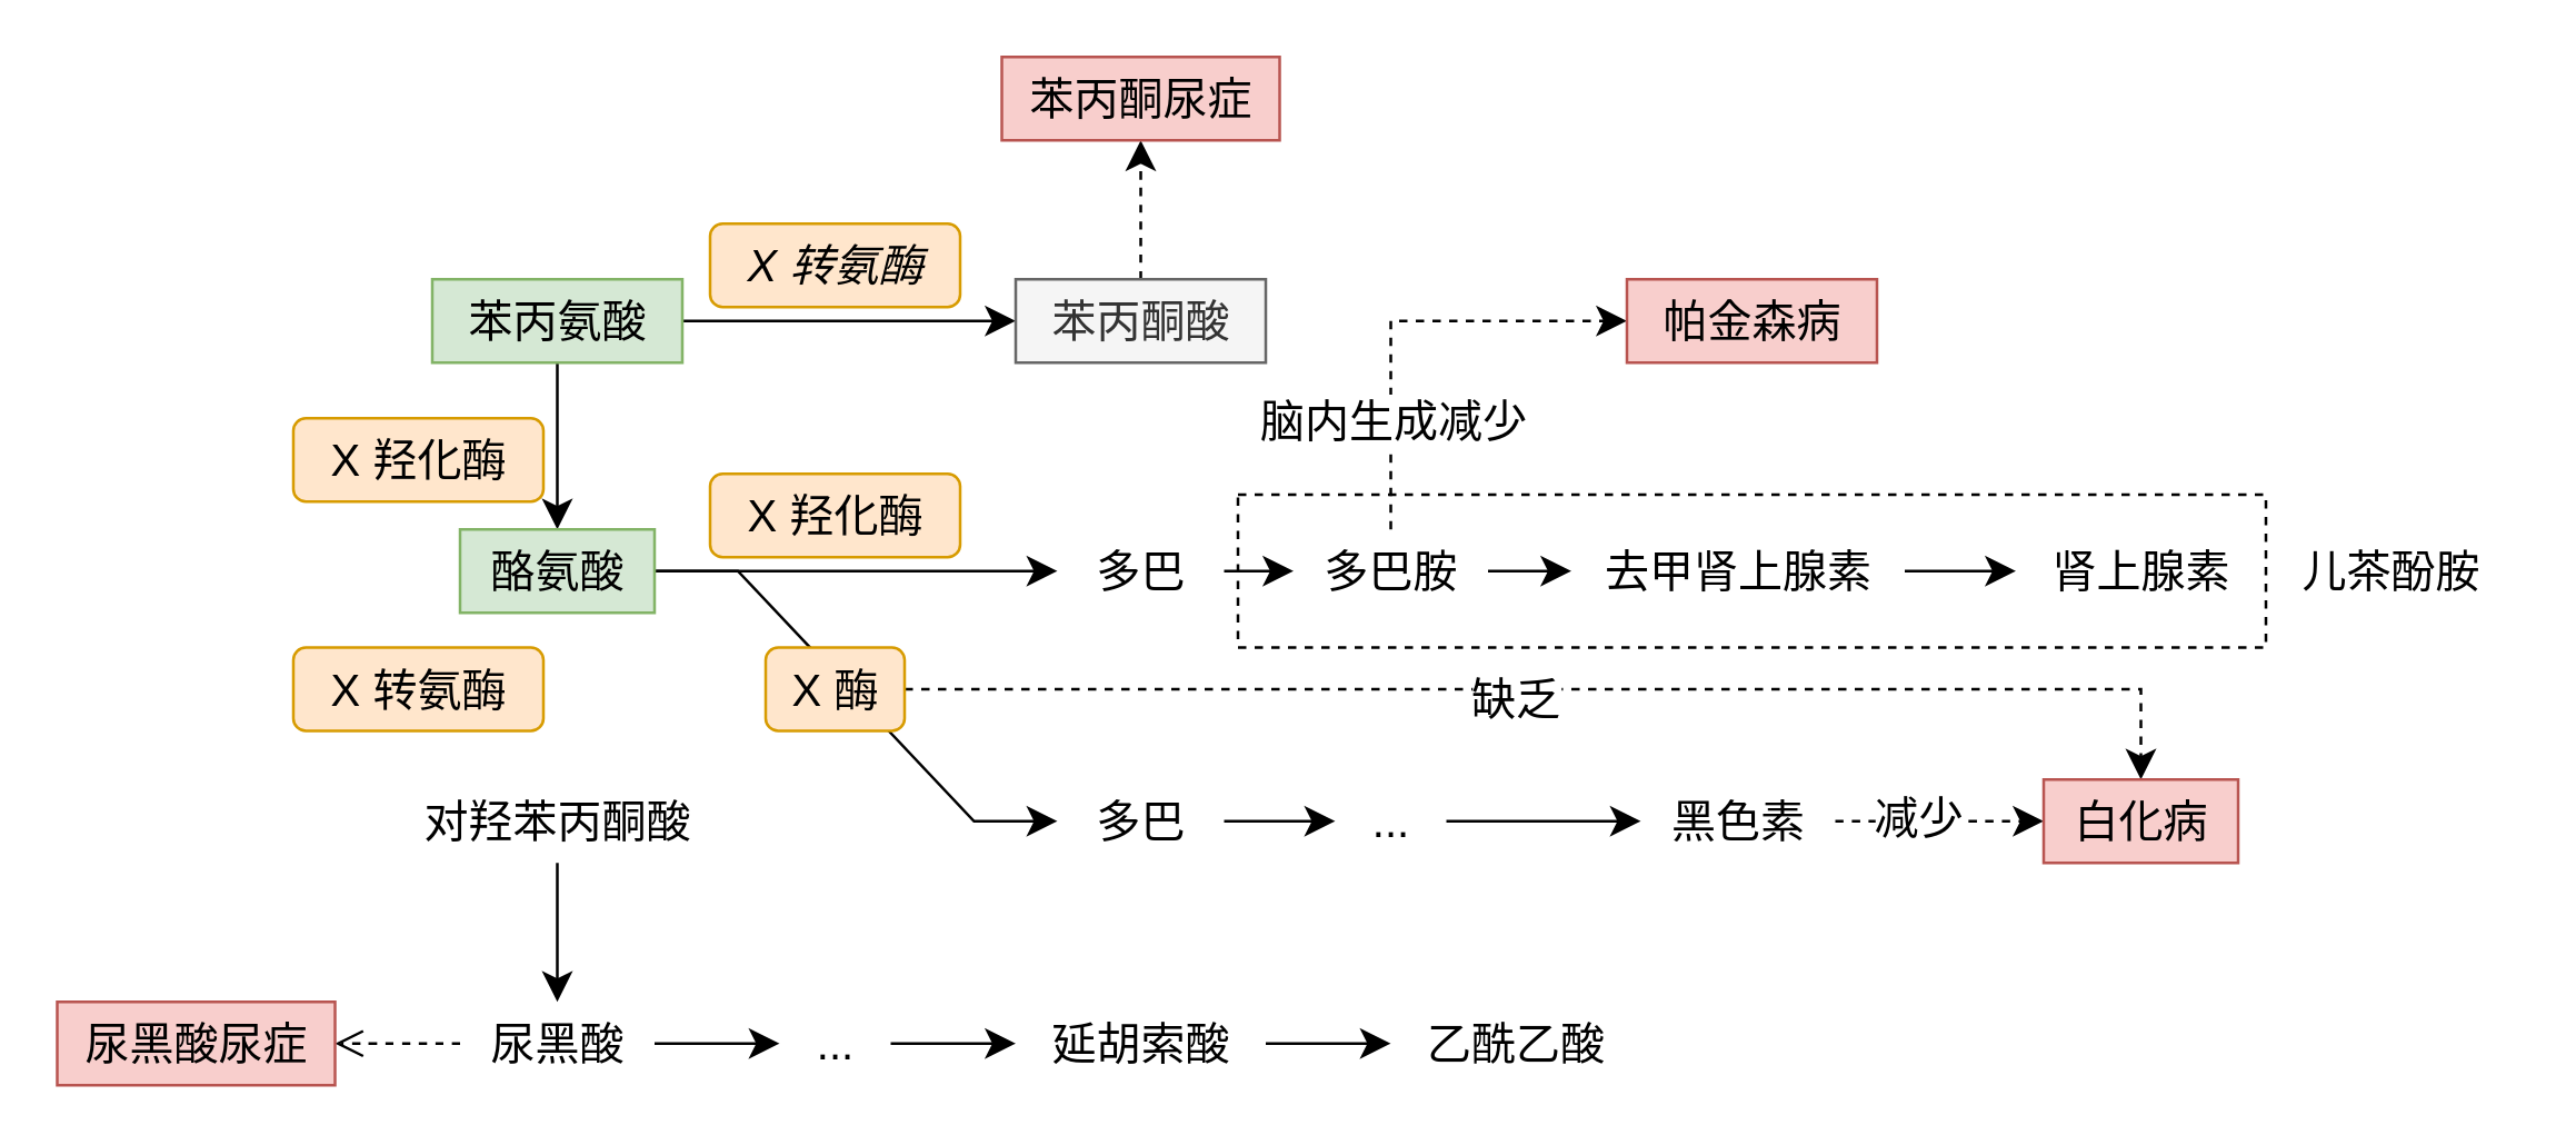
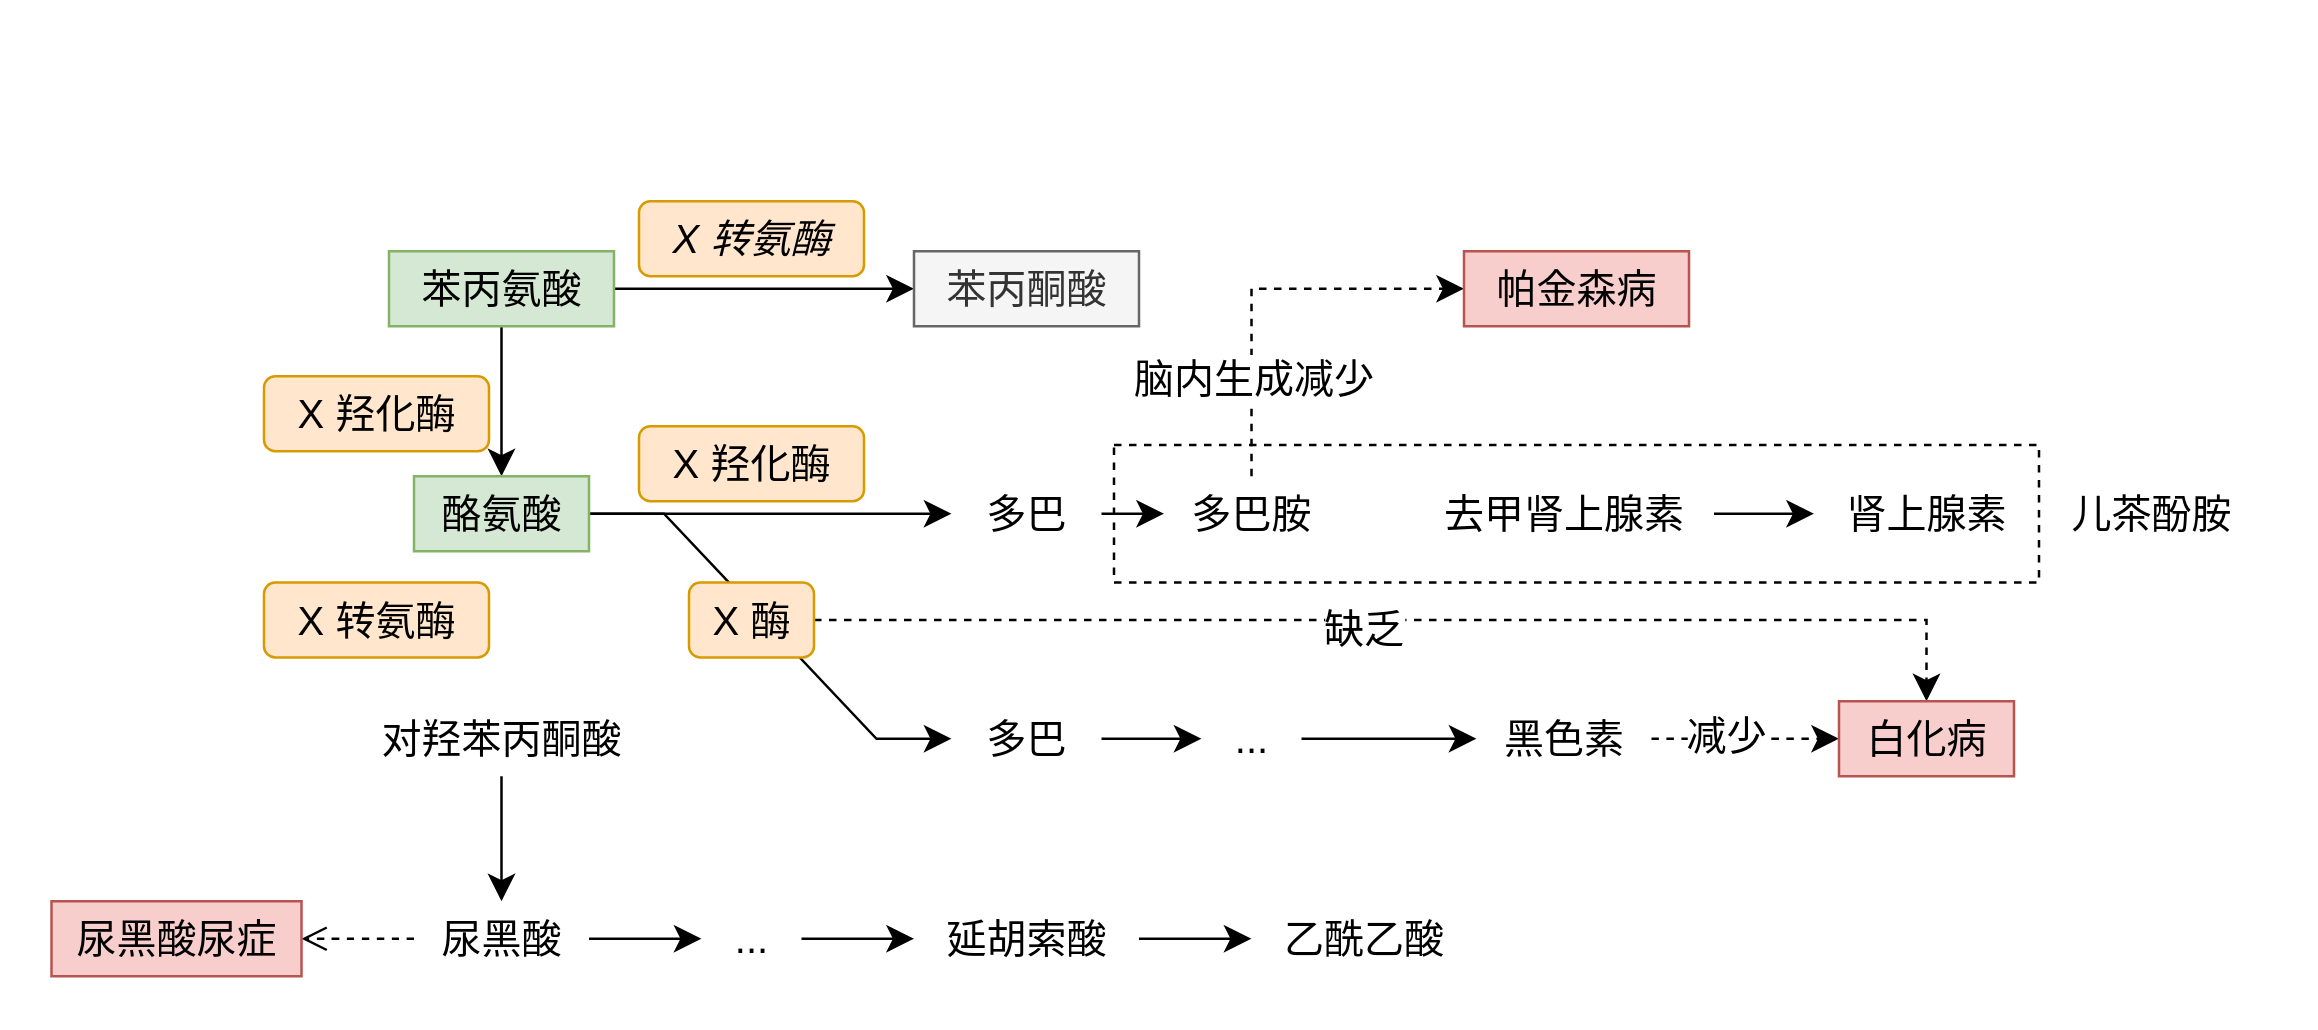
- <mxCell id="12" value="苯丙酮尿症" style="text;html=1;align=center;verticalAlign=middle;resizable=0;points=[];autosize=1;fontSize=16;fillColor=#f8cecc;strokeColor=#b85450;" vertex="1" parent="1"><mxGeometry x="360" y="20" width="100" height="30" as="geometry" /></mxCell>
- <mxCell id="6" value="" style="edgeStyle=none;curved=1;rounded=0;orthogonalLoop=1;jettySize=auto;html=1;fontSize=12;startSize=8;endSize=8;dashed=1;endArrow=classic;endFill=1;" edge="1" parent="1" source="7" target="12"><mxGeometry relative="1" as="geometry" /></mxCell>
- <mxCell id="17" value="" style="edgeStyle=none;curved=1;rounded=0;orthogonalLoop=1;jettySize=auto;html=1;fontSize=12;startSize=8;endSize=8;" edge="1" parent="1" source="20" target="22"><mxGeometry relative="1" as="geometry" /></mxCell>
